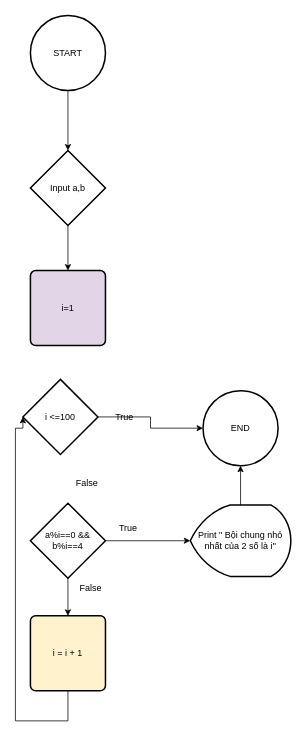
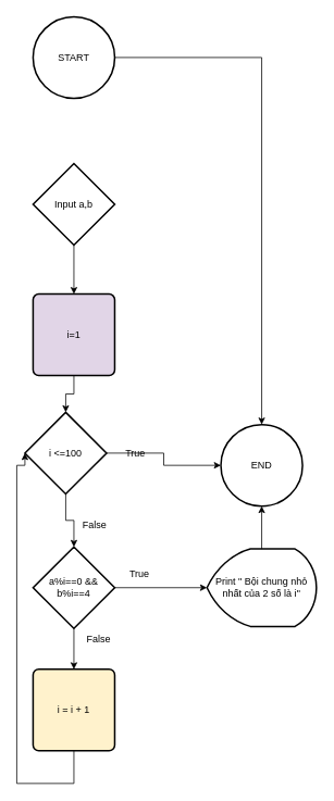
- <mxCell id="2" style="edgeStyle=orthogonalEdgeStyle;rounded=0;orthogonalLoop=1;jettySize=auto;html=1;" edge="1" parent="1" source="3" target="5"><mxGeometry relative="1" as="geometry"><mxPoint x="90" y="200" as="targetPoint" /></mxGeometry></mxCell>
+ <mxCell id="2" style="edgeStyle=orthogonalEdgeStyle;rounded=0;orthogonalLoop=1;jettySize=auto;html=1;" edge="1" parent="1" source="3" target="16"><mxGeometry relative="1" as="geometry"><mxPoint x="90" y="200" as="targetPoint" /></mxGeometry></mxCell>
+ <mxCell id="10" style="edgeStyle=orthogonalEdgeStyle;rounded=0;orthogonalLoop=1;jettySize=auto;html=1;entryX=0.5;entryY=0;entryDx=0;entryDy=0;entryPerimeter=0;" edge="1" parent="1" source="6" target="9"><mxGeometry relative="1" as="geometry" /></mxCell>
+ <mxCell id="8" style="edgeStyle=orthogonalEdgeStyle;rounded=0;orthogonalLoop=1;jettySize=auto;html=1;" edge="1" parent="1" source="9" target="14"><mxGeometry relative="1" as="geometry"><mxPoint x="90" y="680" as="targetPoint" /></mxGeometry></mxCell>
